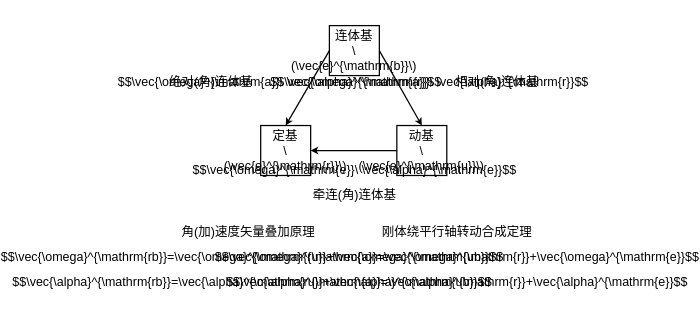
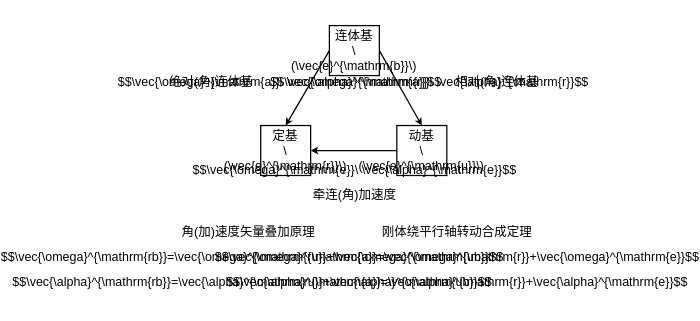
- <mxCell id="13" value="牵连(角)连体基" style="text;html=1;align=center;verticalAlign=middle;resizable=0;points=[];autosize=1;strokeColor=none;fillColor=none;fontSize=10;" vertex="1" parent="1"><mxGeometry x="135" y="145" width="80" height="20" as="geometry" /></mxCell>
+ <mxCell id="13" value="牵连(角)加速度" style="text;html=1;align=center;verticalAlign=middle;resizable=0;points=[];autosize=1;strokeColor=none;fillColor=none;fontSize=10;" vertex="1" parent="1"><mxGeometry x="135" y="145" width="80" height="20" as="geometry" /></mxCell>
